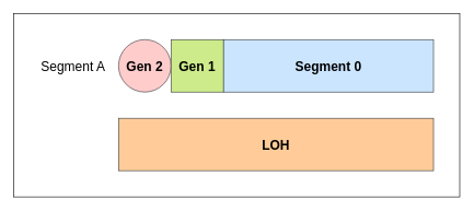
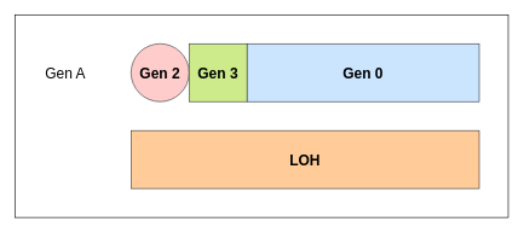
- <mxCell id="8" value="&lt;div style=&quot;font-size: 20px&quot; align=&quot;left&quot;&gt;Segment A&lt;br&gt;&lt;/div&gt;" style="text;html=1;align=left;verticalAlign=middle;resizable=0;points=[];autosize=1;" parent="2" vertex="1"><mxGeometry x="40" y="70" width="110" height="20" as="geometry" /></mxCell>
+ <mxCell id="8" value="&lt;div style=&quot;font-size: 20px&quot; align=&quot;left&quot;&gt;Gen A&lt;br&gt;&lt;/div&gt;" style="text;html=1;align=left;verticalAlign=middle;resizable=0;points=[];autosize=1;" parent="2" vertex="1"><mxGeometry x="40" y="70" width="110" height="20" as="geometry" /></mxCell>
- <mxCell id="5" value="&lt;b&gt;&lt;font style=&quot;font-size: 20px&quot;&gt;Gen 1&lt;br&gt;&lt;/font&gt;&lt;/b&gt;" style="rounded=0;whiteSpace=wrap;html=1;fillColor=#cdeb8b;strokeColor=#36393d;" parent="2" vertex="1"><mxGeometry x="240" y="40" width="80" height="80" as="geometry" /></mxCell>
+ <mxCell id="5" value="&lt;b&gt;&lt;font style=&quot;font-size: 20px&quot;&gt;Gen 3&lt;br&gt;&lt;/font&gt;&lt;/b&gt;" style="rounded=0;whiteSpace=wrap;html=1;fillColor=#cdeb8b;strokeColor=#36393d;" parent="2" vertex="1"><mxGeometry x="240" y="40" width="80" height="80" as="geometry" /></mxCell>
- <mxCell id="6" value="&lt;b&gt;&lt;font style=&quot;font-size: 20px&quot;&gt;Segment 0&lt;br&gt;&lt;/font&gt;&lt;/b&gt;" style="rounded=0;whiteSpace=wrap;html=1;fillColor=#cce5ff;strokeColor=#36393d;" parent="2" vertex="1"><mxGeometry x="320" y="40" width="320" height="80" as="geometry" /></mxCell>
+ <mxCell id="6" value="&lt;b&gt;&lt;font style=&quot;font-size: 20px&quot;&gt;Gen 0&lt;br&gt;&lt;/font&gt;&lt;/b&gt;" style="rounded=0;whiteSpace=wrap;html=1;fillColor=#cce5ff;strokeColor=#36393d;" parent="2" vertex="1"><mxGeometry x="320" y="40" width="320" height="80" as="geometry" /></mxCell>
